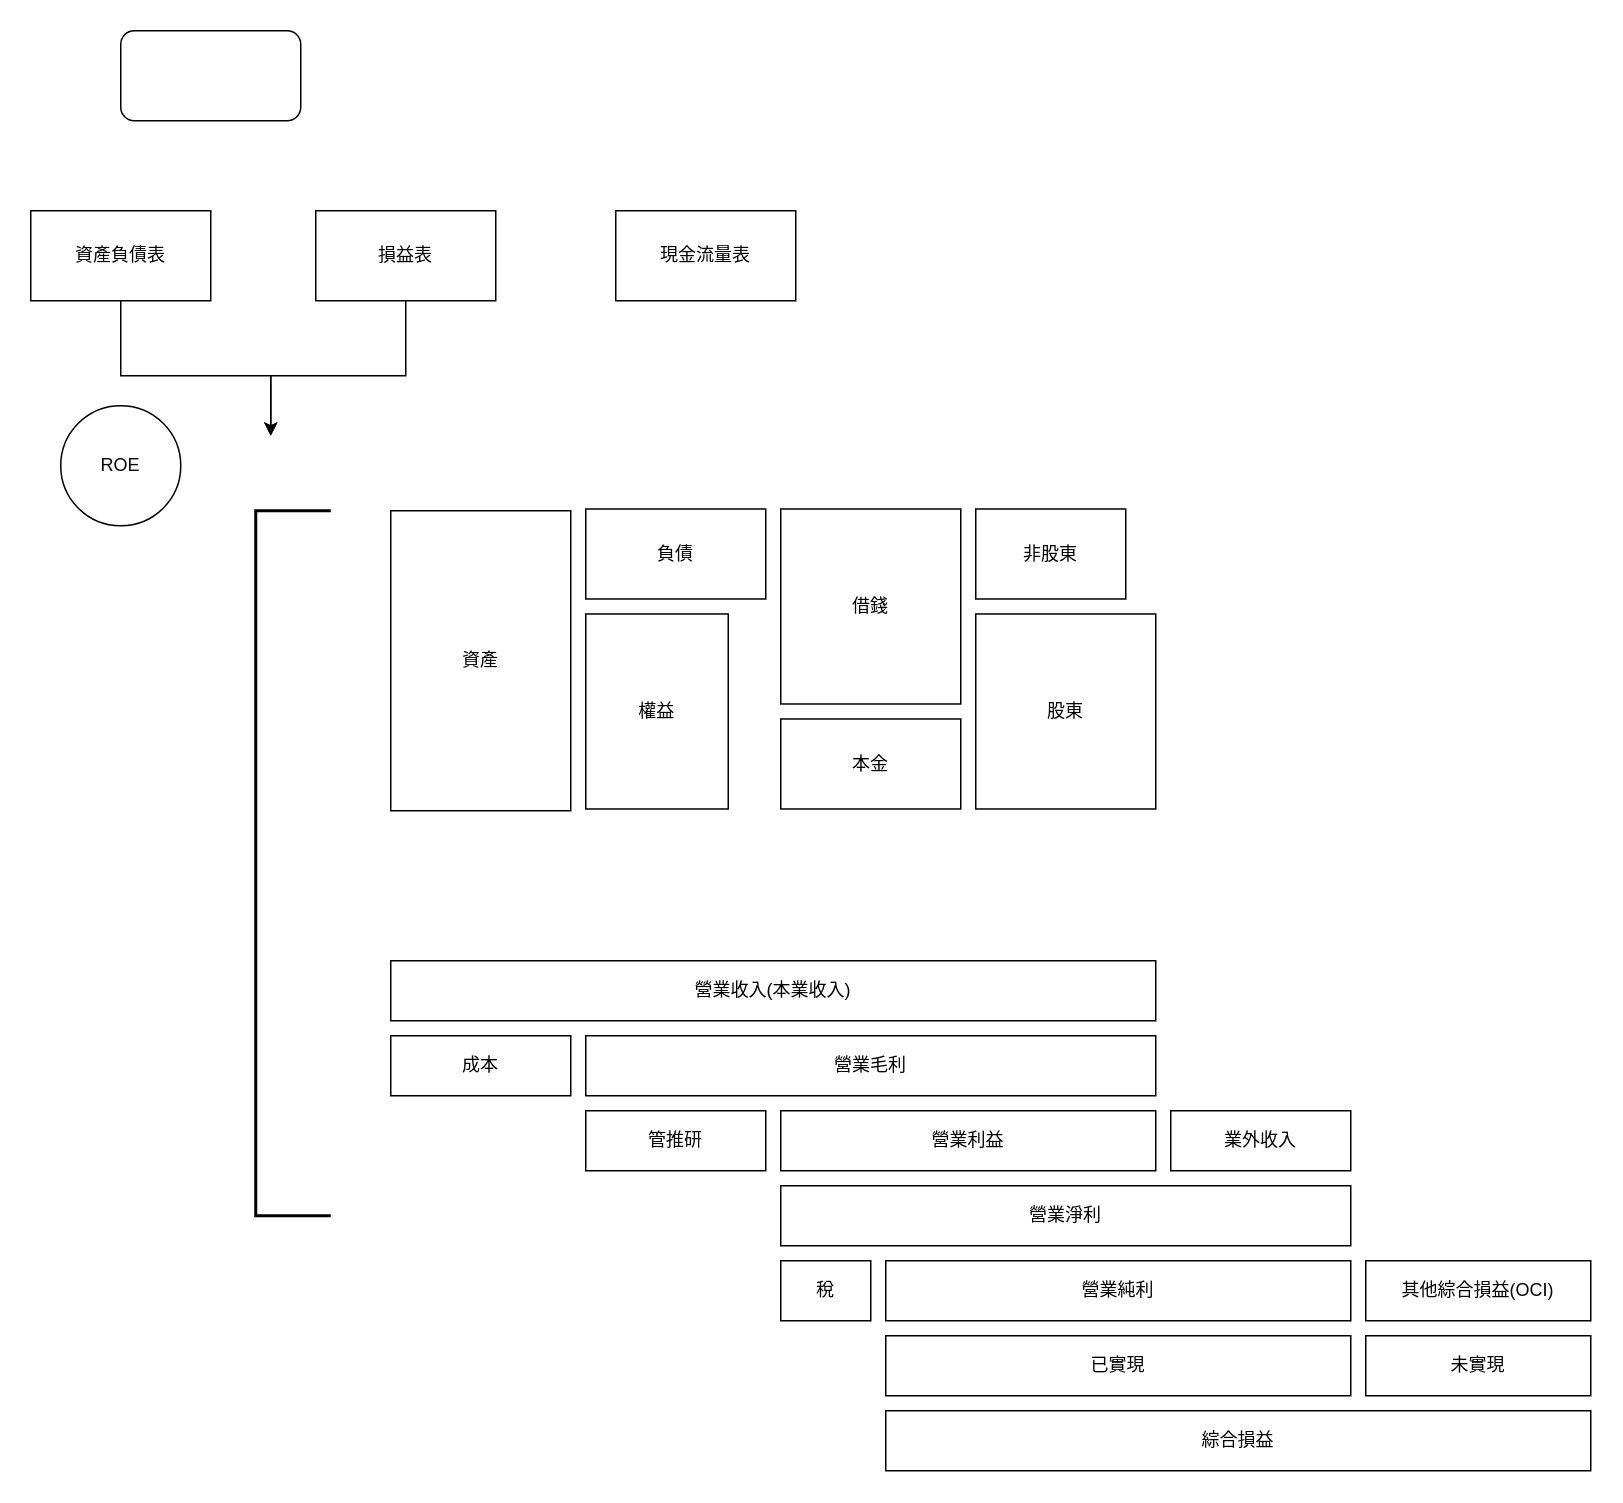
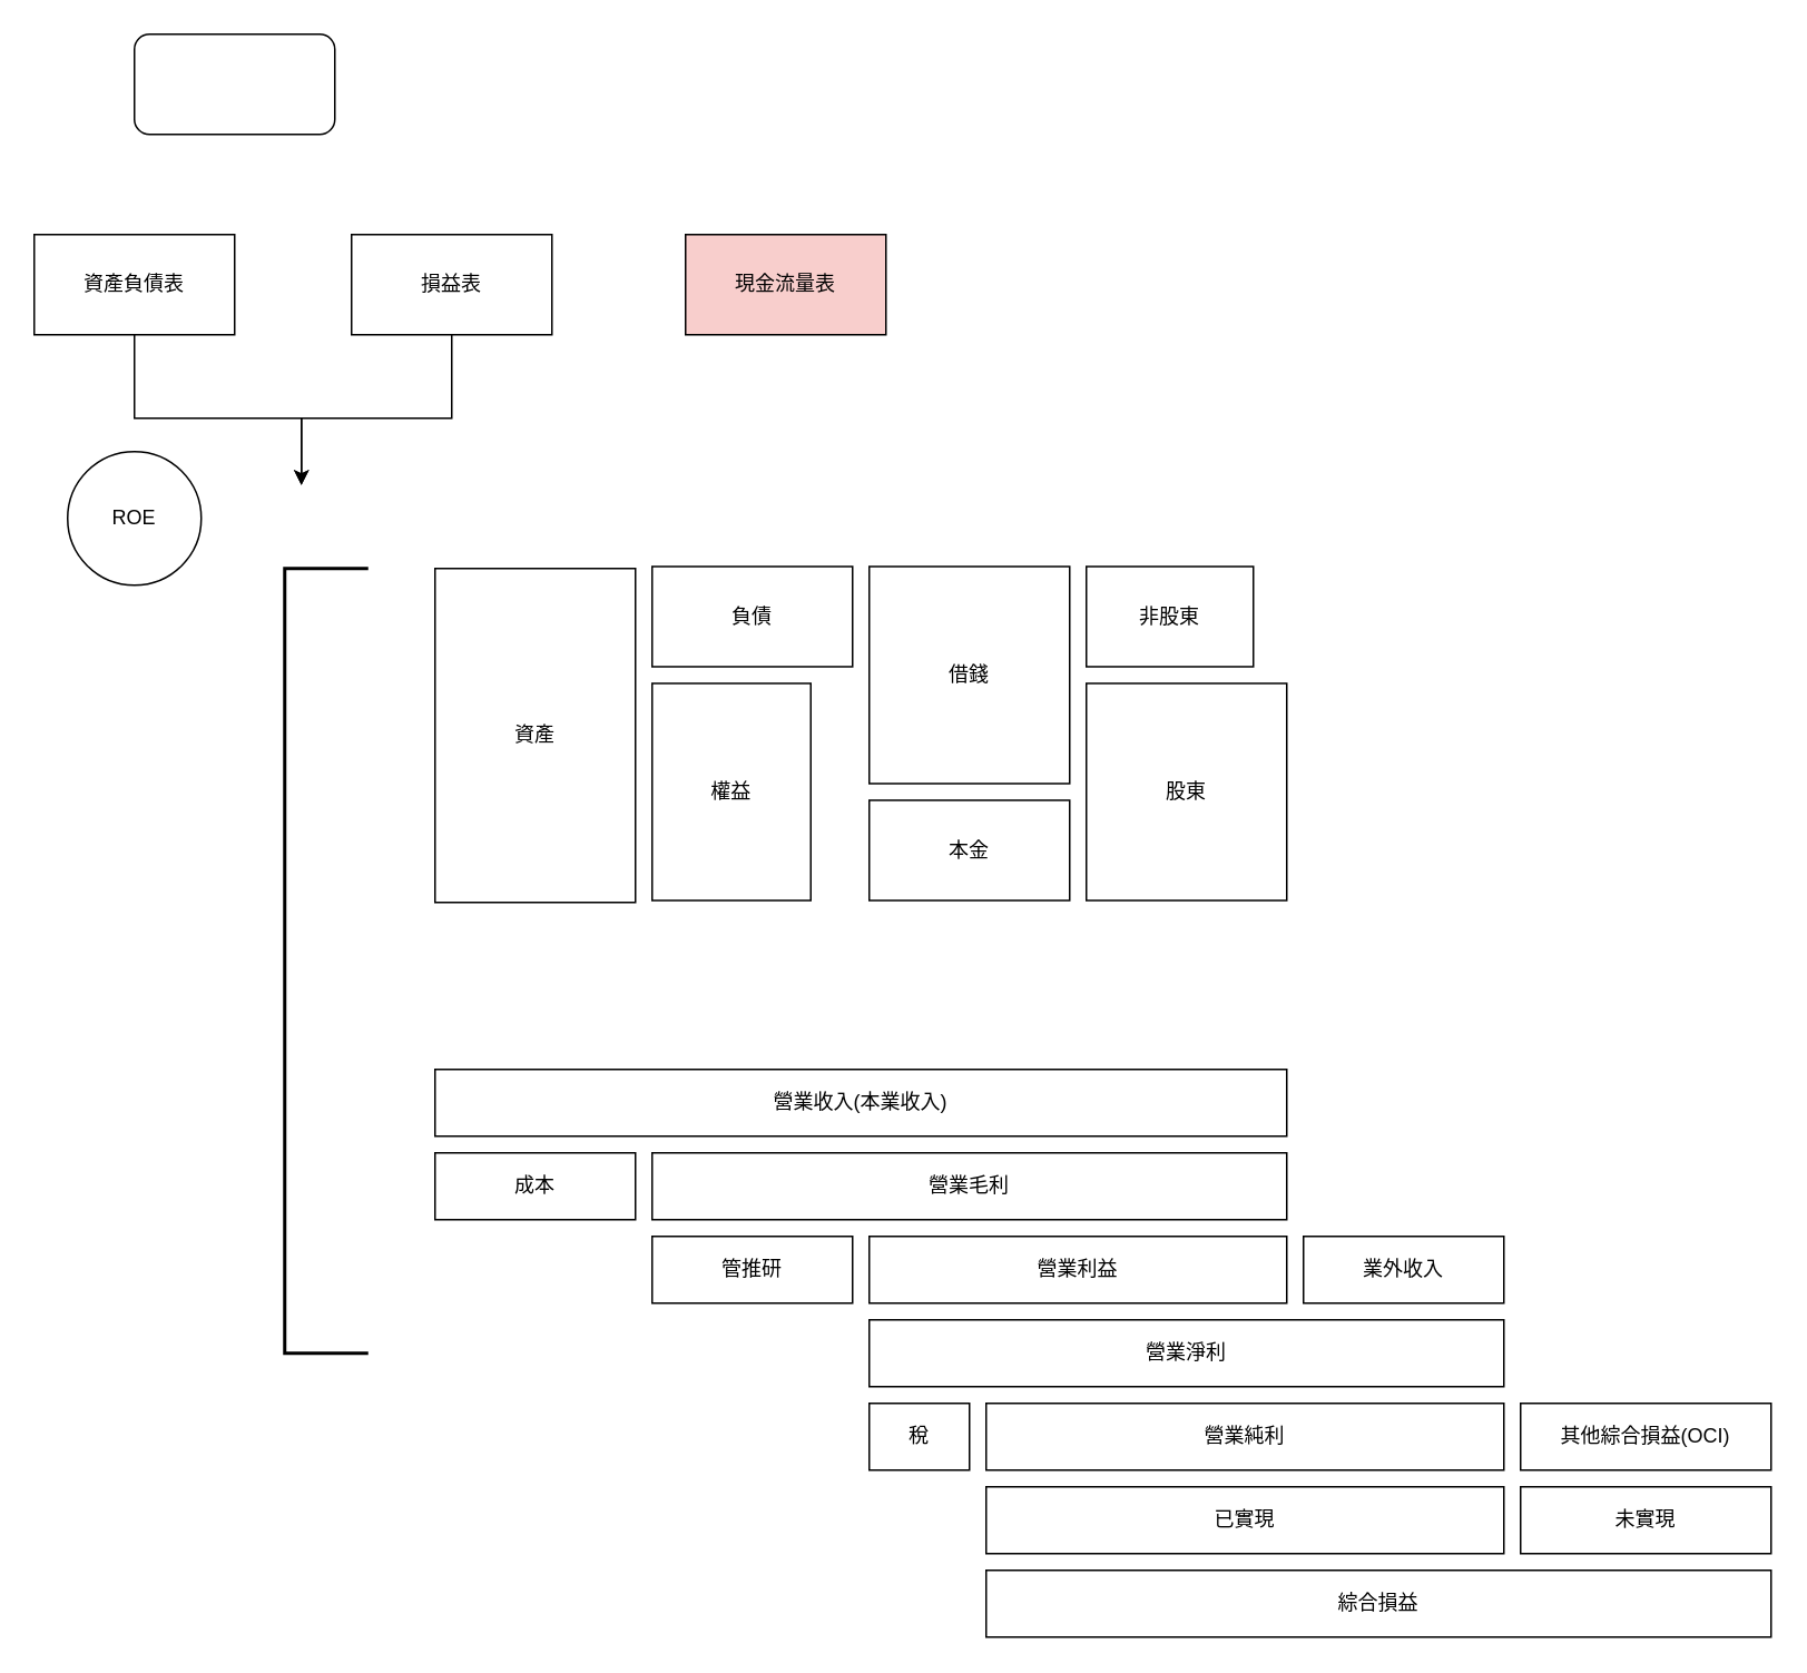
- <mxCell id="7" value="現金流量表" style="rounded=0;whiteSpace=wrap;html=1;" vertex="1" parent="1"><mxGeometry x="410" y="140" width="120" height="60" as="geometry" /></mxCell>
+ <mxCell id="7" value="現金流量表" style="rounded=0;whiteSpace=wrap;html=1;fillColor=#f8cecc;" vertex="1" parent="1"><mxGeometry x="410" y="140" width="120" height="60" as="geometry" /></mxCell>
